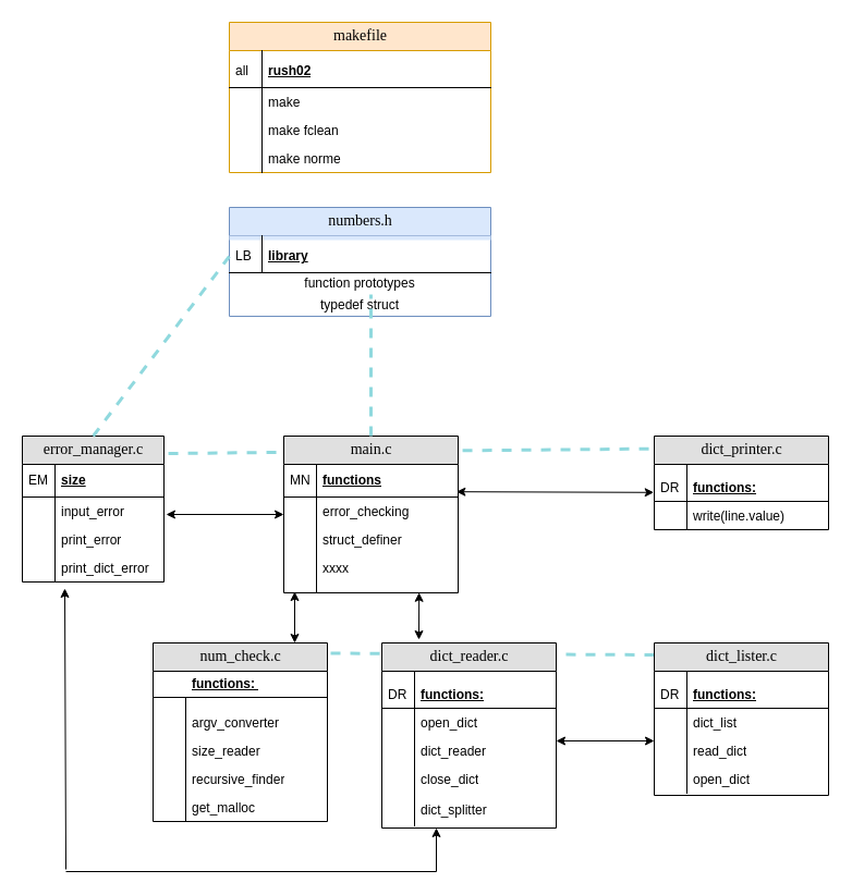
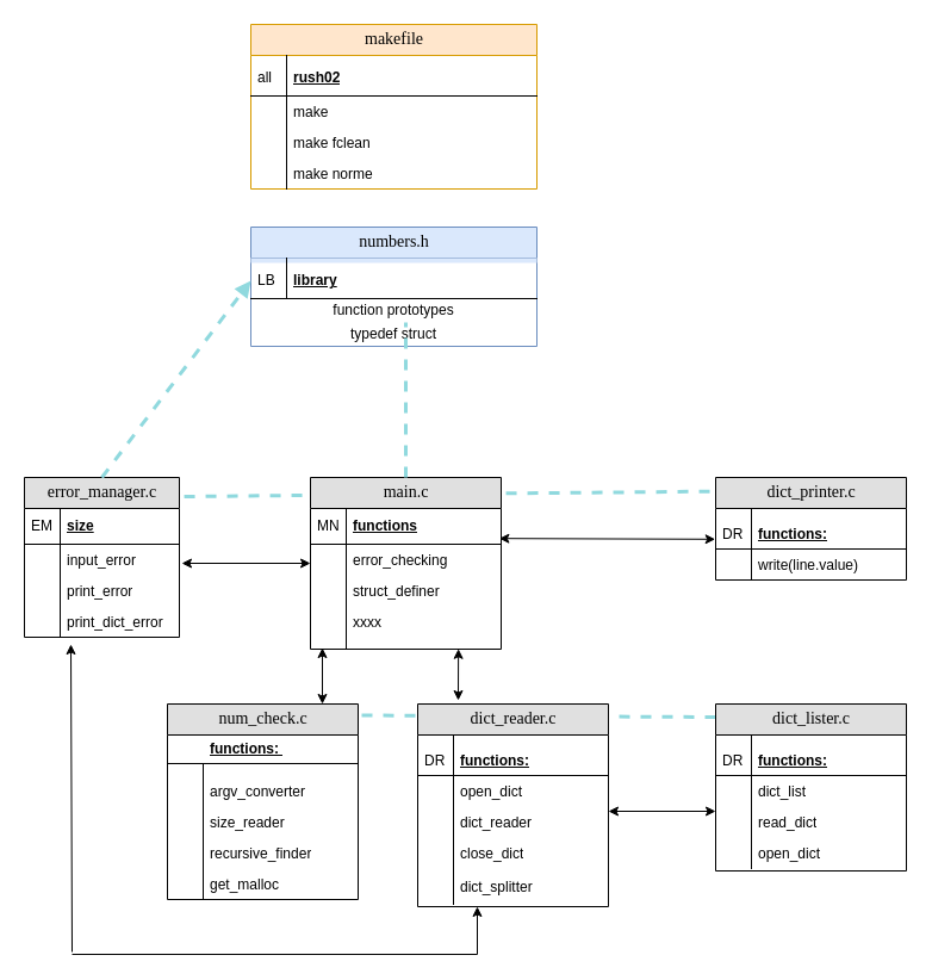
- <mxCell id="43" value="" style="endArrow=none;dashed=1;html=1;entryX=0;entryY=0.5;entryDx=0;entryDy=0;exitX=0.5;exitY=0;exitDx=0;exitDy=0;fillColor=#dae8fc;strokeColor=#90D9DE;strokeWidth=3;" parent="1" source="4" target="27" edge="1"><mxGeometry width="50" height="50" relative="1" as="geometry"><mxPoint x="80" y="600" as="sourcePoint" /><mxPoint x="130" y="550" as="targetPoint" /></mxGeometry></mxCell>
+ <mxCell id="43" value="" style="endArrow=block;dashed=1;html=1;entryX=0;entryY=0.5;entryDx=0;entryDy=0;exitX=0.5;exitY=0;exitDx=0;exitDy=0;fillColor=#dae8fc;strokeColor=#90D9DE;strokeWidth=3;" parent="1" source="4" target="27" edge="1"><mxGeometry width="50" height="50" relative="1" as="geometry"><mxPoint x="80" y="600" as="sourcePoint" /><mxPoint x="130" y="550" as="targetPoint" /></mxGeometry></mxCell>
